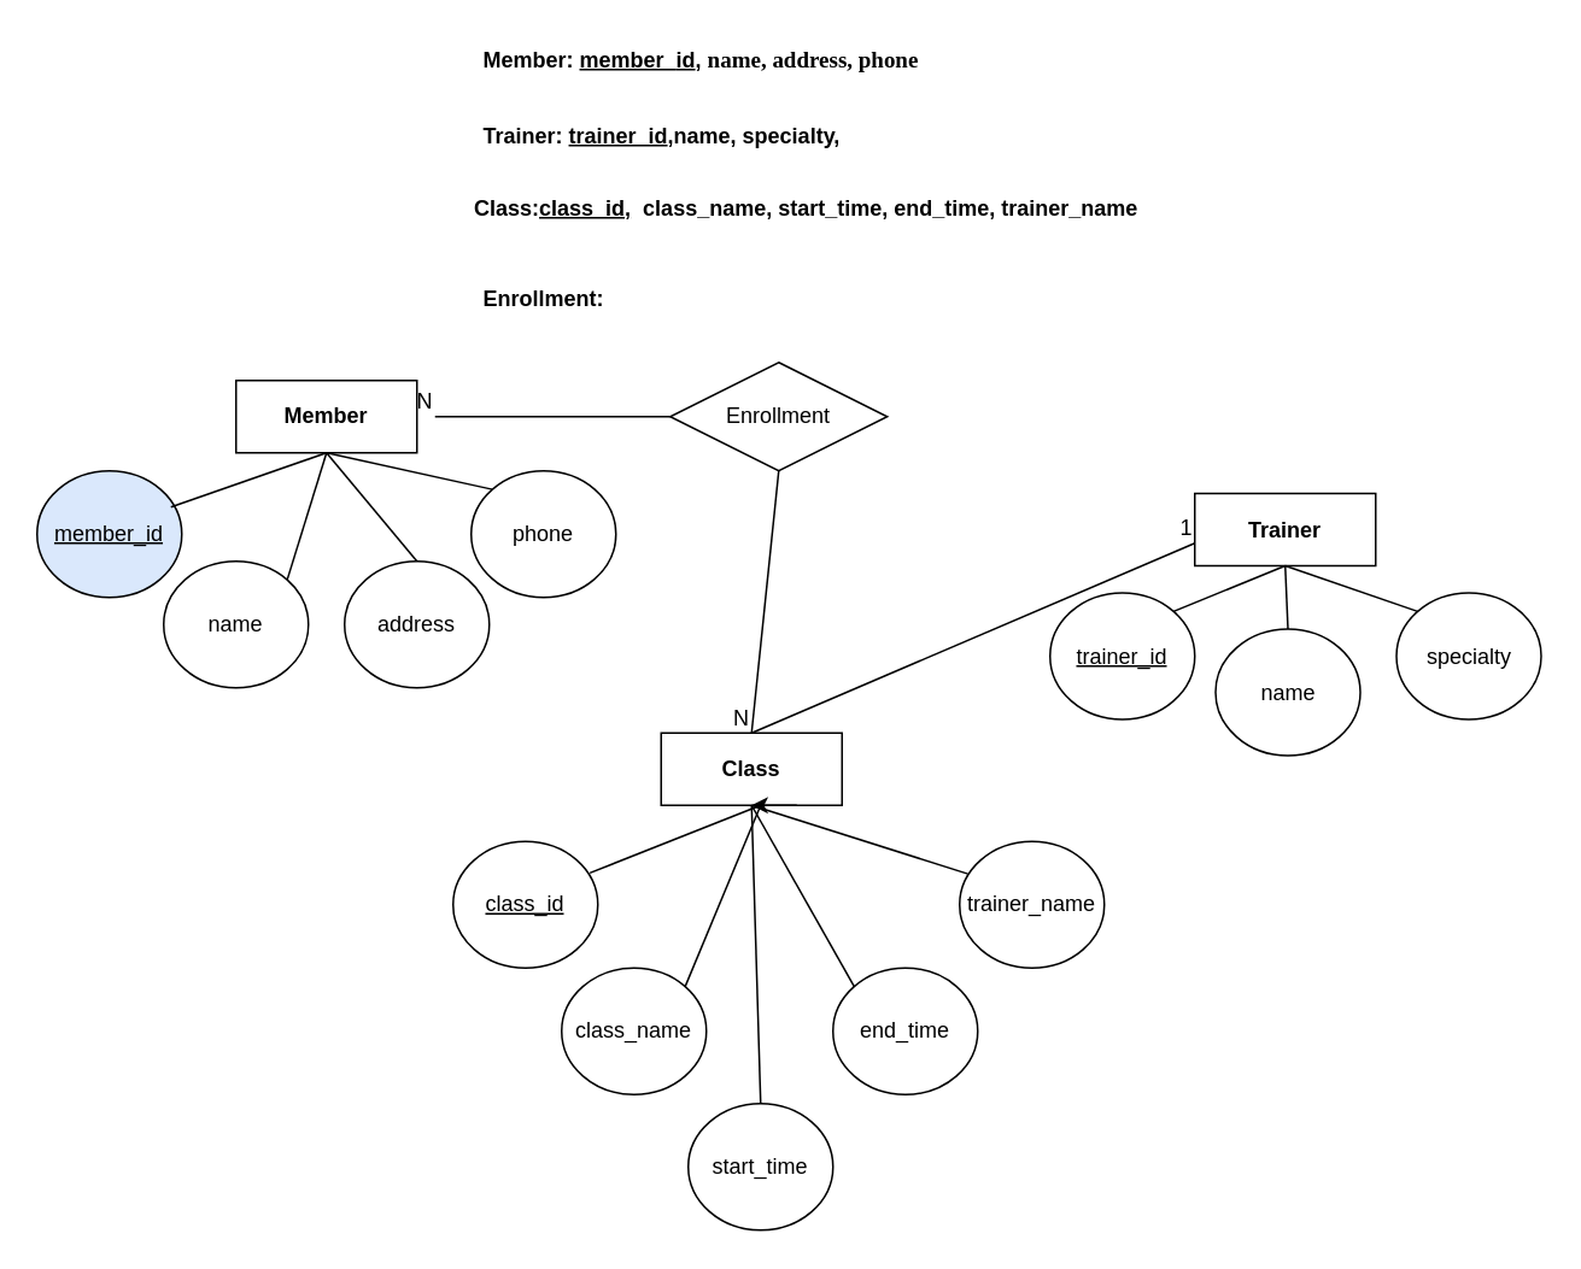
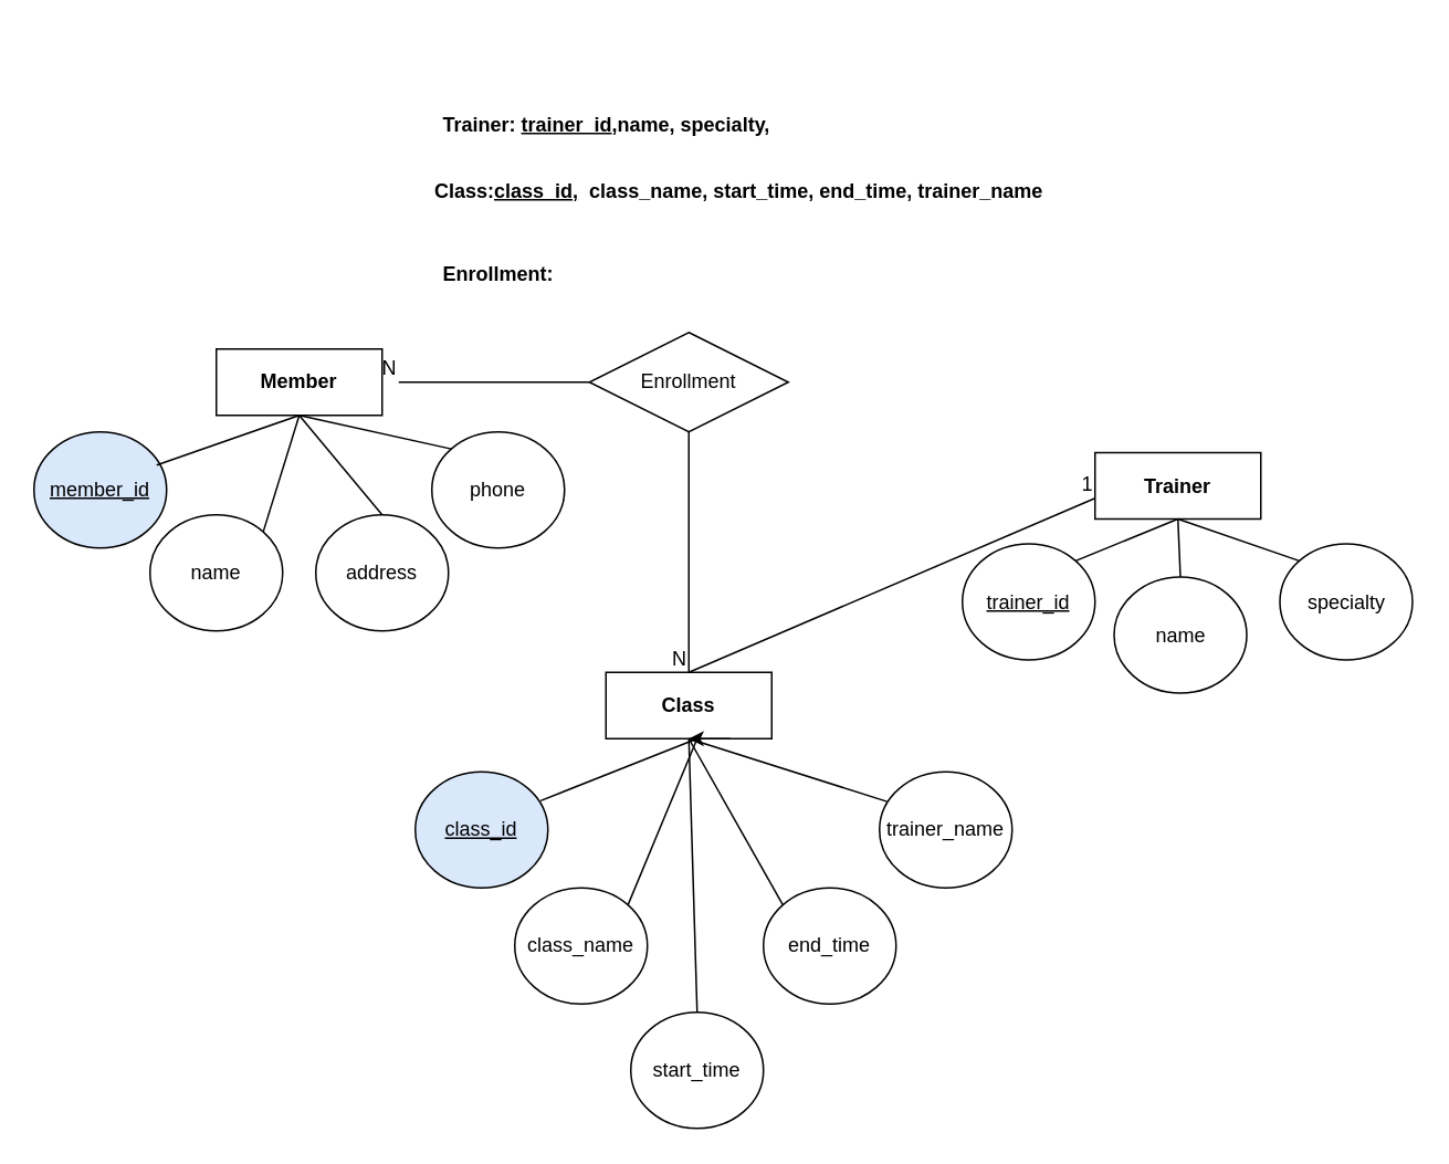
- <mxCell id="6" value="Member: &lt;u&gt;member_&lt;/u&gt;&lt;span style=&quot;background-color: initial;&quot;&gt;&lt;u&gt;id&lt;/u&gt;,&amp;nbsp;&lt;/span&gt;&lt;span style=&quot;background-color: initial; text-indent: -18pt; font-family: 돋움; letter-spacing: 0pt; font-size: 9.5pt;&quot; lang=&quot;EN-US&quot;&gt;name, address, phone&lt;/span&gt;&lt;span style=&quot;background-color: initial; font-family: 돋움; font-size: 9.5pt; letter-spacing: 0pt; text-indent: -18pt;&quot;&gt;&amp;nbsp;&lt;/span&gt;&lt;div&gt;&lt;div&gt;&lt;div data-jsonlen=&quot;6984&quot; data-hjsonver=&quot;1.0&quot; class=&quot;hwp_editor_board_content&quot; id=&quot;hwpEditorBoardContent&quot;&gt;&lt;/div&gt;&amp;nbsp;&lt;/div&gt;&lt;/div&gt;" style="text;html=1;align=left;verticalAlign=middle;resizable=0;points=[];autosize=1;strokeColor=none;fillColor=none;fontStyle=1" vertex="1" parent="5"><mxGeometry x="5" width="270" height="40" as="geometry" /></mxCell>
- <mxCell id="2" value="Enrollment" style="shape=rhombus;perimeter=rhombusPerimeter;whiteSpace=wrap;html=1;align=center;" vertex="1" parent="1"><mxGeometry x="370" y="200" width="120" height="60" as="geometry" /></mxCell>
+ <mxCell id="2" value="Enrollment" style="shape=rhombus;perimeter=rhombusPerimeter;whiteSpace=wrap;html=1;align=center;" vertex="1" parent="1"><mxGeometry x="355" y="200" width="120" height="60" as="geometry" /></mxCell>
- <mxCell id="39" value="&lt;u&gt;class_id&lt;/u&gt;" style="ellipse;whiteSpace=wrap;html=1;align=center;" vertex="1" parent="29"><mxGeometry y="60" width="80" height="70" as="geometry" /></mxCell>
+ <mxCell id="39" value="&lt;u&gt;class_id&lt;/u&gt;" style="ellipse;whiteSpace=wrap;html=1;align=center;fillColor=#dae8fc;" vertex="1" parent="29"><mxGeometry y="60" width="80" height="70" as="geometry" /></mxCell>
